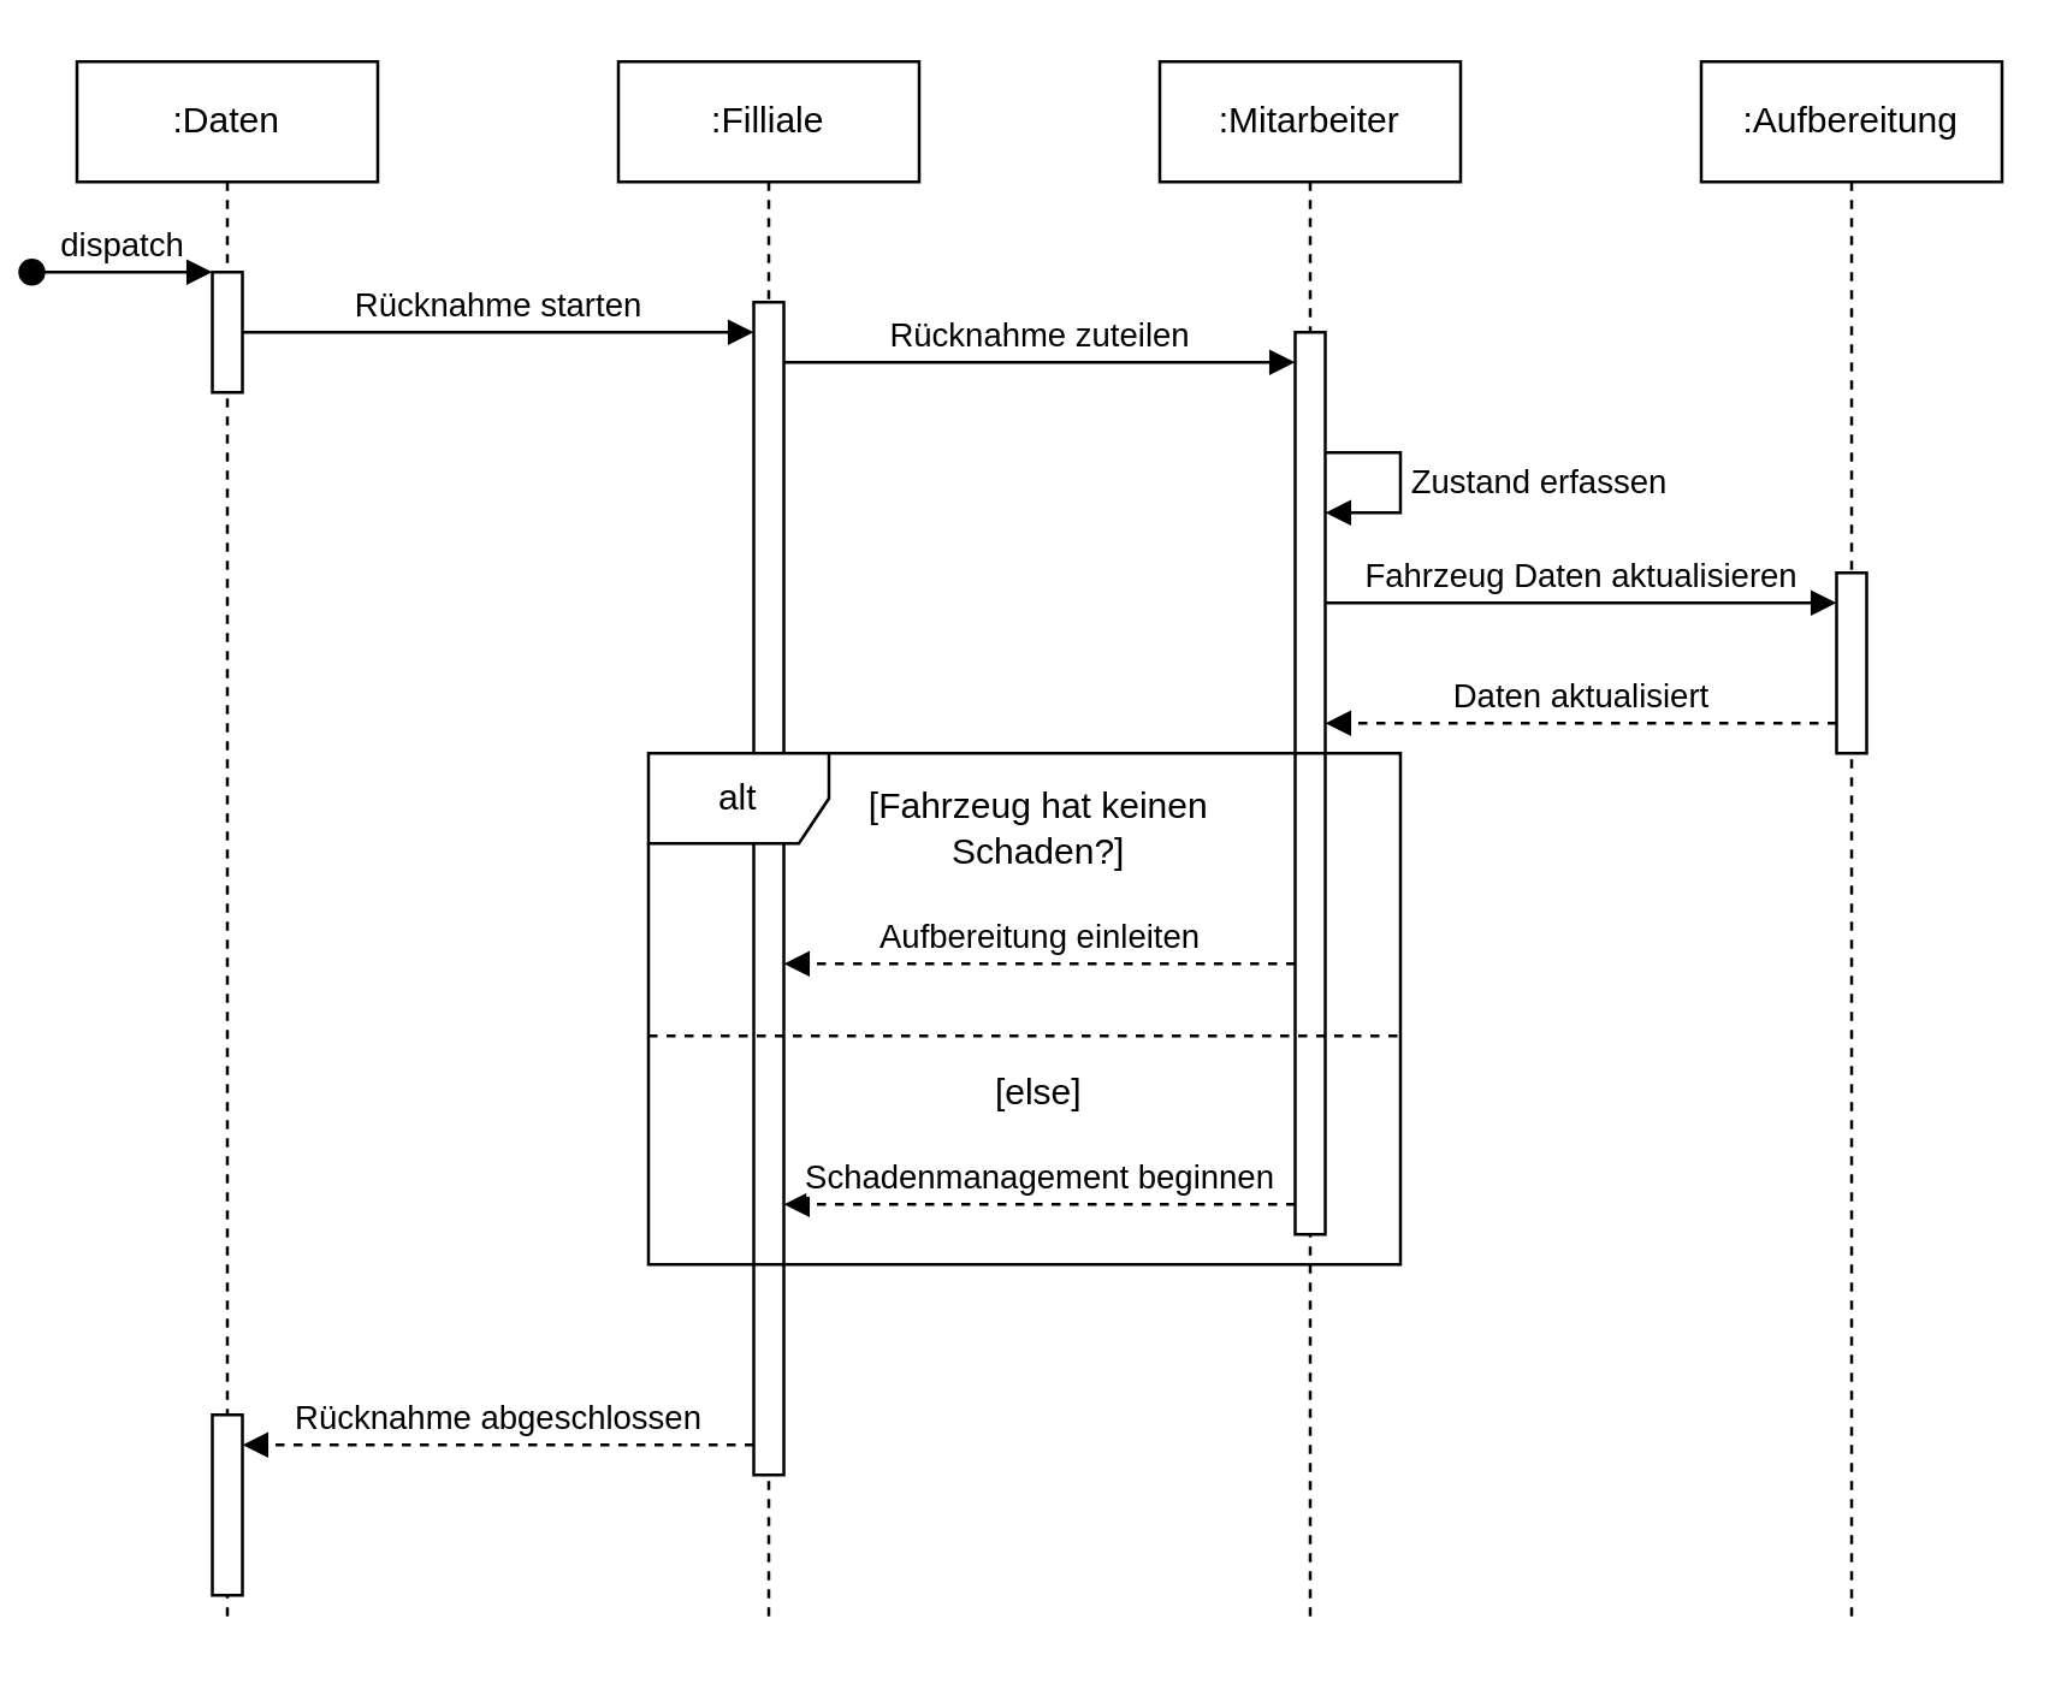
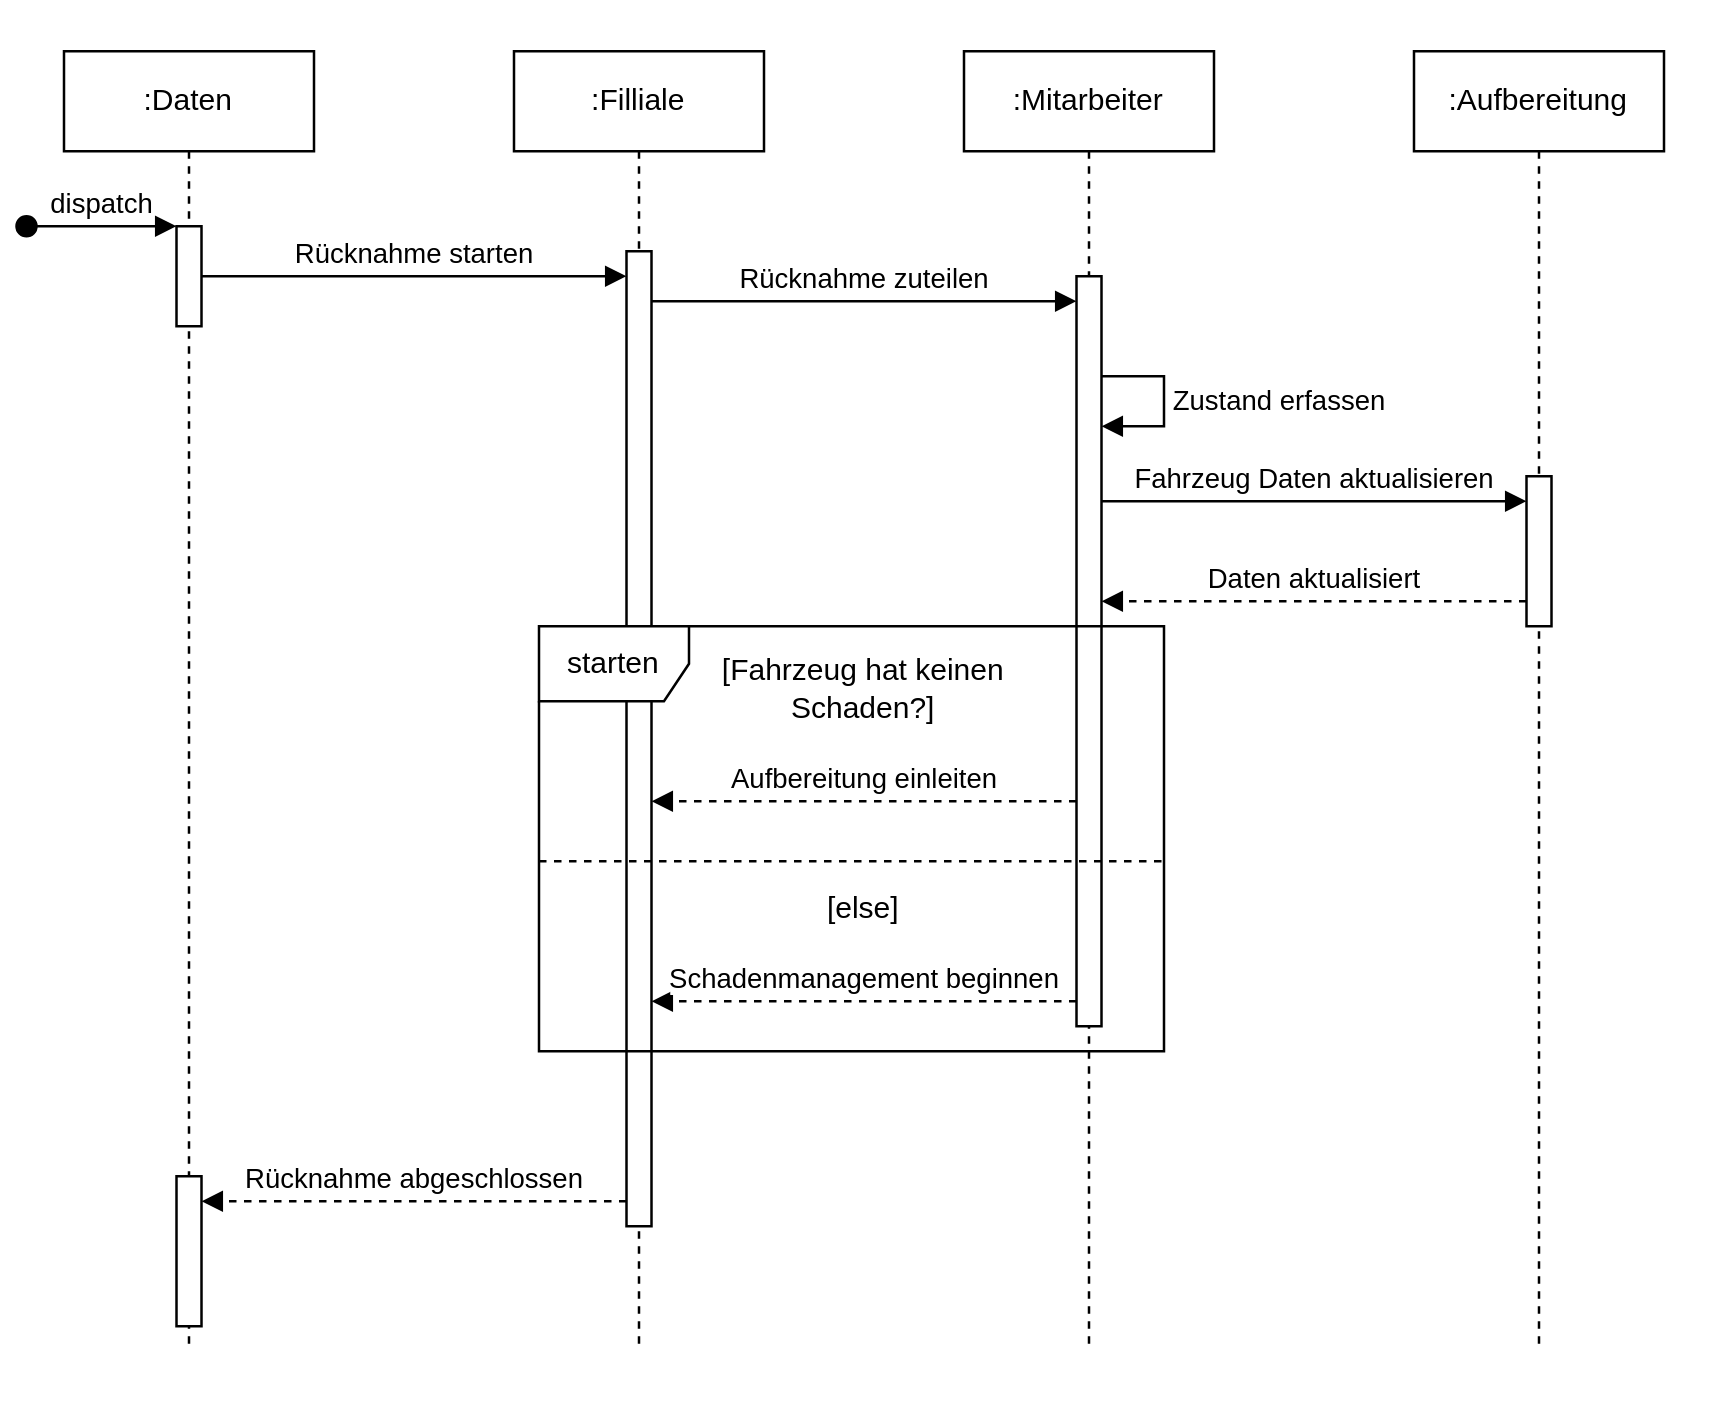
- <mxCell id="18" value="alt" style="shape=umlFrame;whiteSpace=wrap;html=1;pointerEvents=0;" parent="1" vertex="1"><mxGeometry x="210" y="250" width="250" height="170" as="geometry" /></mxCell>
+ <mxCell id="18" value="starten" style="shape=umlFrame;whiteSpace=wrap;html=1;pointerEvents=0;" parent="1" vertex="1"><mxGeometry x="210" y="250" width="250" height="170" as="geometry" /></mxCell>
